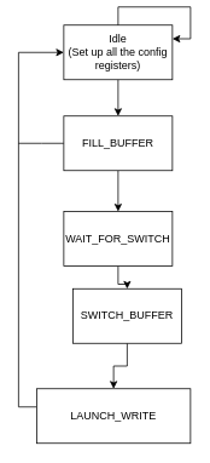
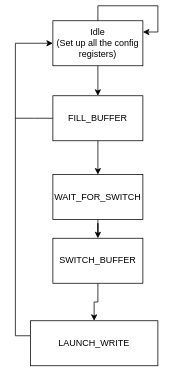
- <mxCell id="10" value="SWITCH_BUFFER" style="rounded=0;whiteSpace=wrap;html=1;" vertex="1" parent="1"><mxGeometry x="80" y="310" width="120" height="60" as="geometry" /></mxCell>
+ <mxCell id="10" value="SWITCH_BUFFER" style="rounded=0;whiteSpace=wrap;html=1;" vertex="1" parent="1"><mxGeometry x="70" y="310" width="120" height="60" as="geometry" /></mxCell>
